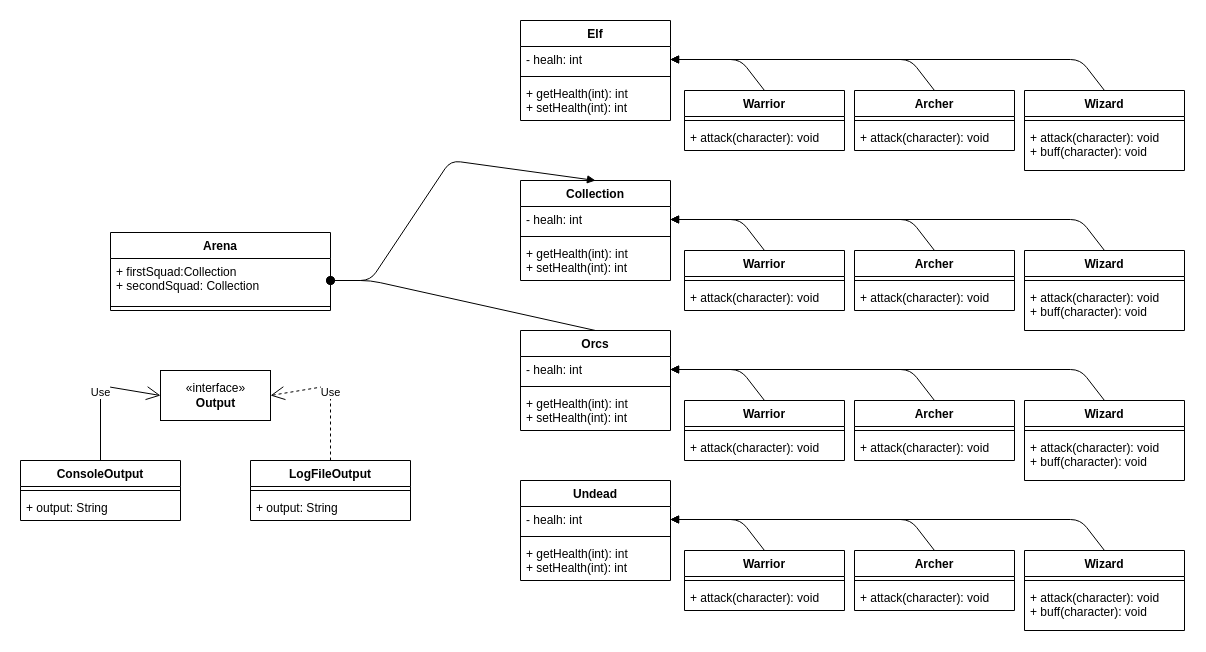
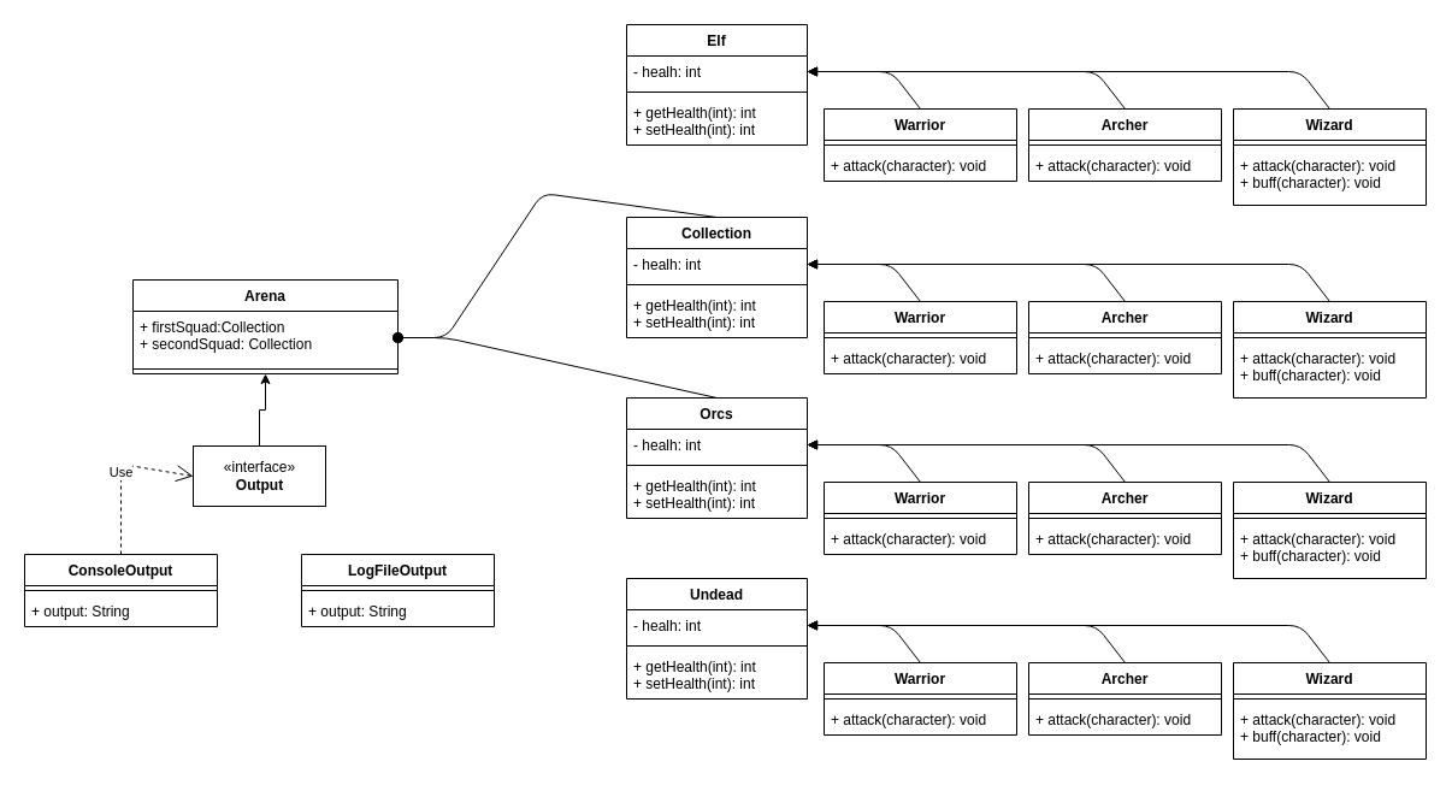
- <mxCell id="70" value="" style="html=1;verticalAlign=bottom;startArrow=oval;startFill=1;endArrow=block;startSize=8;exitX=1;exitY=0.5;exitDx=0;exitDy=0;entryX=0.5;entryY=0;entryDx=0;entryDy=0;" edge="1" parent="1" source="67" target="27"><mxGeometry width="60" relative="1" as="geometry"><mxPoint x="300" y="400" as="sourcePoint" /><mxPoint x="360" y="400" as="targetPoint" /><Array as="points"><mxPoint x="370" y="280" /><mxPoint x="450" y="160" /></Array></mxGeometry></mxCell>
+ <mxCell id="70" value="" style="html=1;verticalAlign=bottom;startArrow=oval;startFill=1;endArrow=none;startSize=8;exitX=1;exitY=0.5;exitDx=0;exitDy=0;entryX=0.5;entryY=0;entryDx=0;entryDy=0;" edge="1" parent="1" source="67" target="27"><mxGeometry width="60" relative="1" as="geometry"><mxPoint x="300" y="400" as="sourcePoint" /><mxPoint x="360" y="400" as="targetPoint" /><Array as="points"><mxPoint x="370" y="280" /><mxPoint x="450" y="160" /></Array></mxGeometry></mxCell>
+ <mxCell id="71" style="edgeStyle=orthogonalEdgeStyle;rounded=0;orthogonalLoop=1;jettySize=auto;html=1;exitX=0.5;exitY=0;exitDx=0;exitDy=0;entryX=0.5;entryY=1;entryDx=0;entryDy=0;" edge="1" parent="1" source="72" target="66"><mxGeometry relative="1" as="geometry" /></mxCell>
- <mxCell id="80" value="Use" style="endArrow=open;endSize=12;dashed=1;html=1;exitX=0.5;exitY=0;exitDx=0;exitDy=0;entryX=1;entryY=0.5;entryDx=0;entryDy=0;" edge="1" parent="1" source="77" target="72"><mxGeometry width="160" relative="1" as="geometry"><mxPoint x="480" y="390" as="sourcePoint" /><mxPoint x="640" y="390" as="targetPoint" /><Array as="points"><mxPoint x="330" y="385" /></Array></mxGeometry></mxCell>
- <mxCell id="76" value="Use" style="endArrow=open;endSize=12;dashed=0;html=1;exitX=0.5;exitY=0;exitDx=0;exitDy=0;entryX=0;entryY=0.5;entryDx=0;entryDy=0;" edge="1" parent="1" source="73" target="72"><mxGeometry width="160" relative="1" as="geometry"><mxPoint x="480" y="390" as="sourcePoint" /><mxPoint x="640" y="390" as="targetPoint" /><Array as="points"><mxPoint x="100" y="385" /></Array></mxGeometry></mxCell>
+ <mxCell id="76" value="Use" style="endArrow=open;endSize=12;dashed=1;html=1;exitX=0.5;exitY=0;exitDx=0;exitDy=0;entryX=0;entryY=0.5;entryDx=0;entryDy=0;" edge="1" parent="1" source="73" target="72"><mxGeometry width="160" relative="1" as="geometry"><mxPoint x="480" y="390" as="sourcePoint" /><mxPoint x="640" y="390" as="targetPoint" /><Array as="points"><mxPoint x="100" y="385" /></Array></mxGeometry></mxCell>
